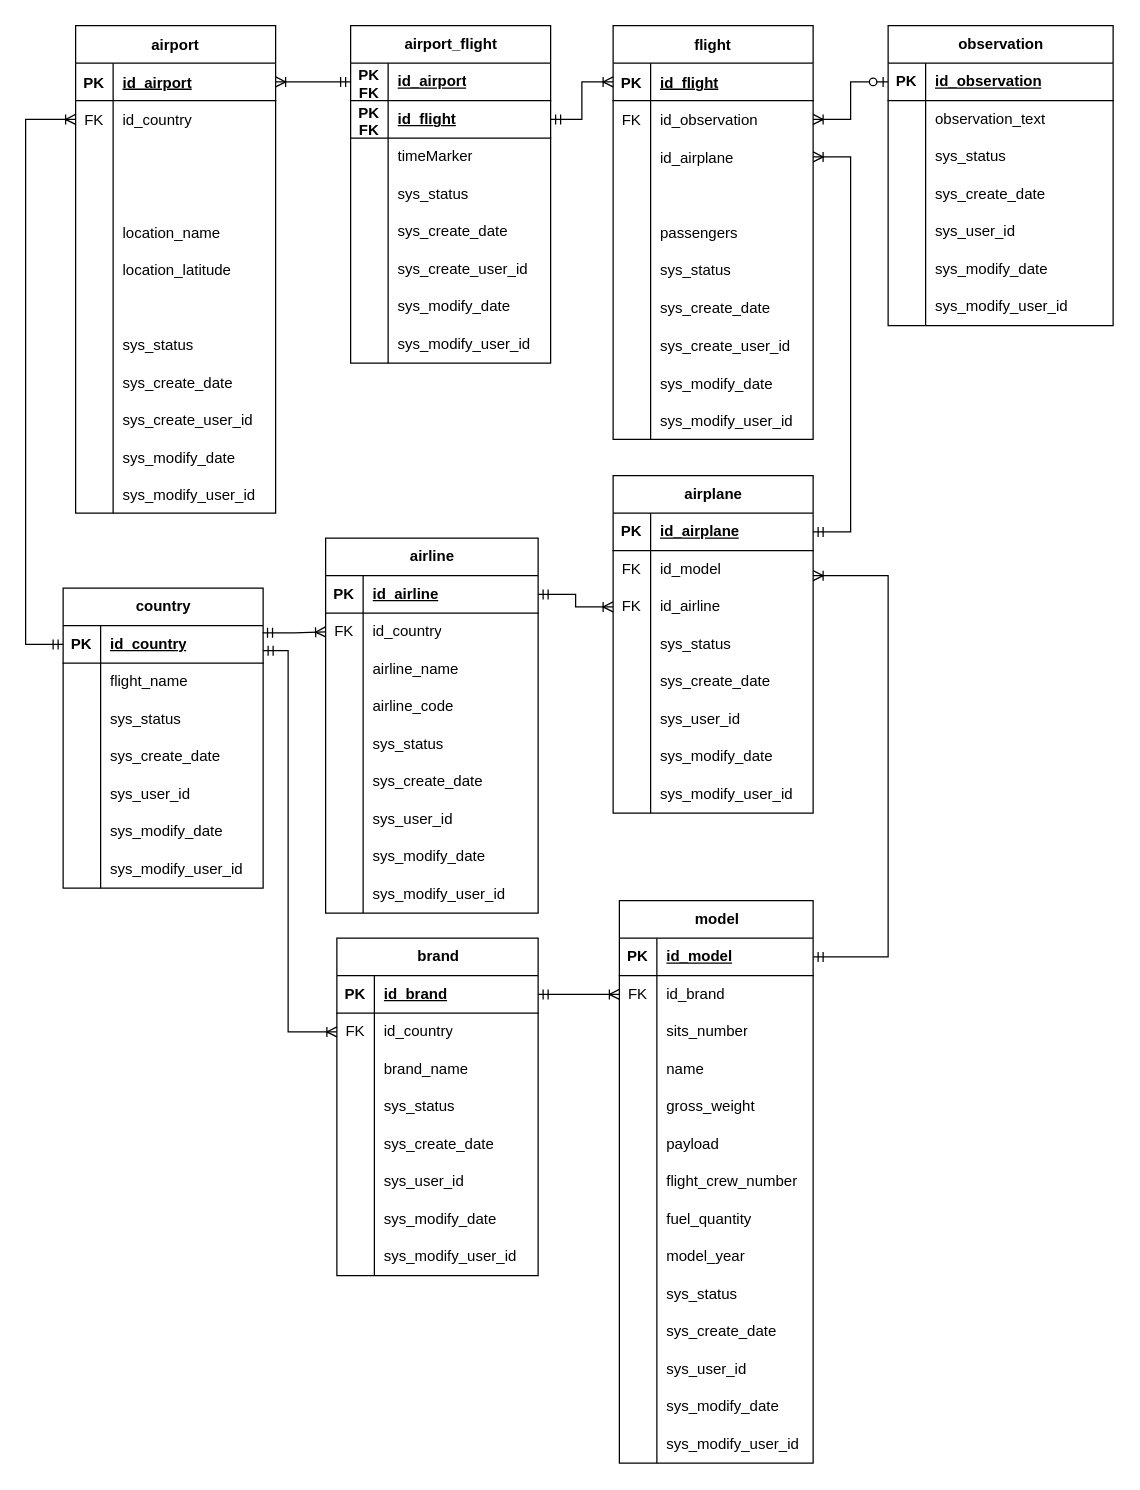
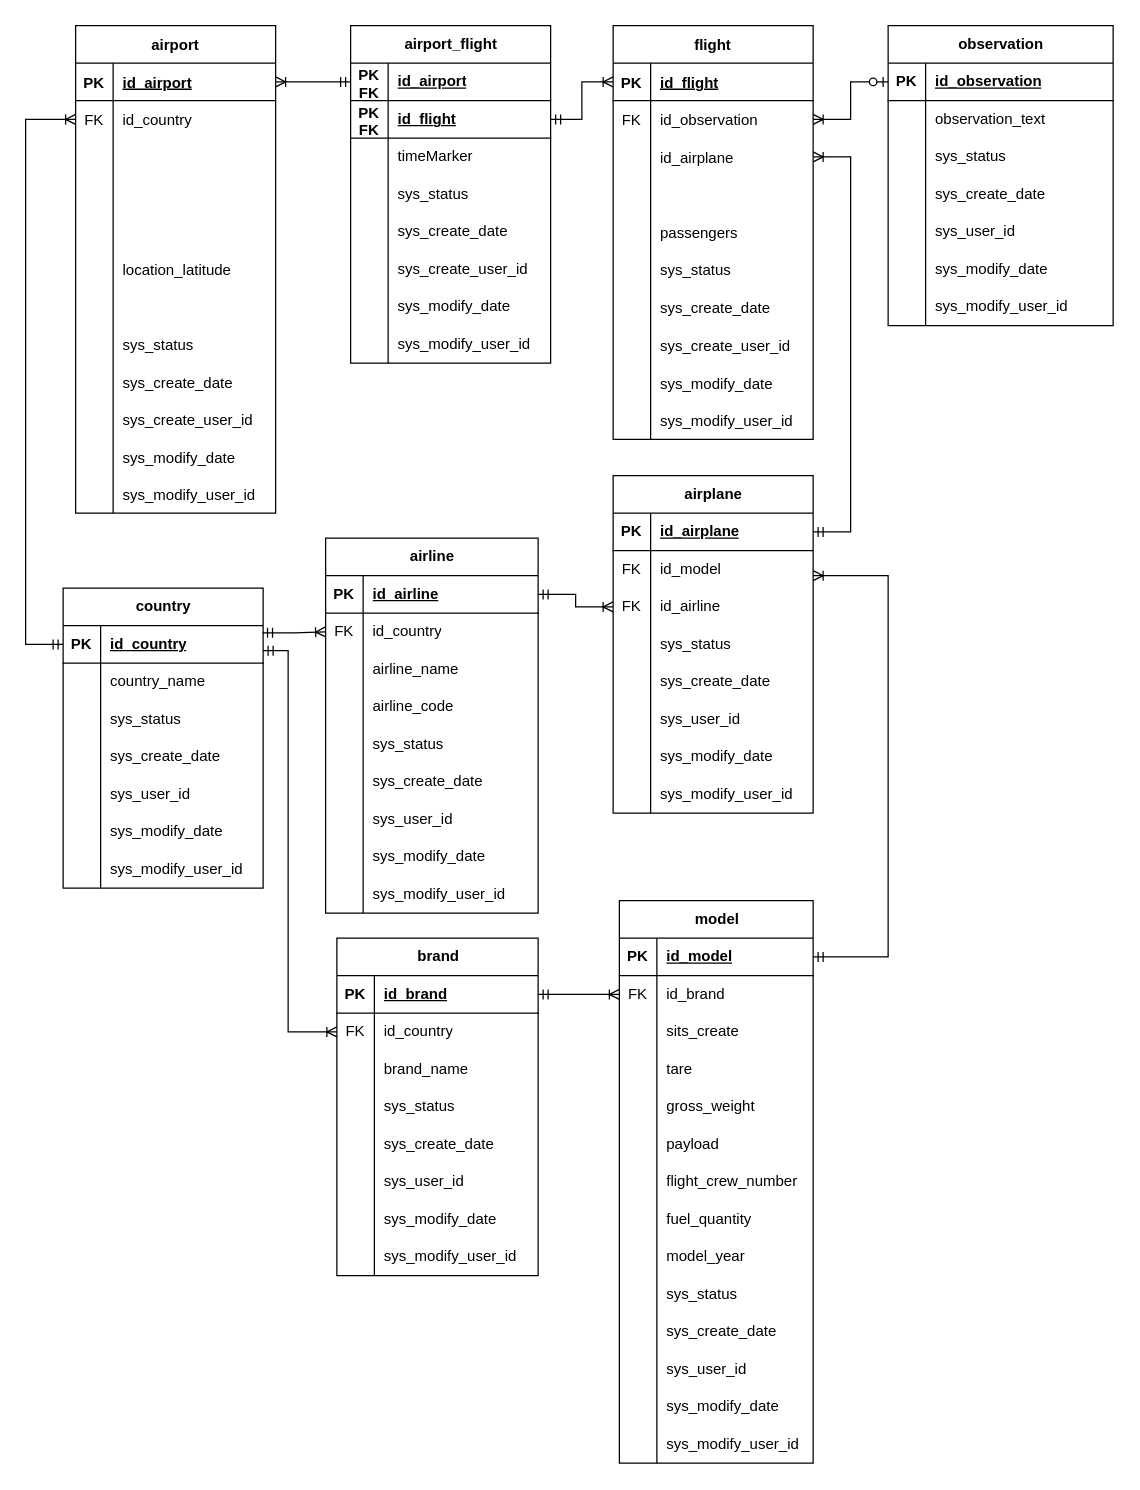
- <mxCell id="45" value="location_name" style="shape=partialRectangle;overflow=hidden;connectable=0;fillColor=none;top=0;left=0;bottom=0;right=0;align=left;spacingLeft=6;" parent="43" vertex="1"><mxGeometry x="30" width="130" height="30" as="geometry"><mxRectangle width="130" height="30" as="alternateBounds" /></mxGeometry></mxCell>
- <mxCell id="125" value="flight_name" style="shape=partialRectangle;connectable=0;fillColor=none;top=0;left=0;bottom=0;right=0;align=left;spacingLeft=6;overflow=hidden;whiteSpace=wrap;html=1;" parent="123" vertex="1"><mxGeometry x="30" width="130" height="30" as="geometry"><mxRectangle width="130" height="30" as="alternateBounds" /></mxGeometry></mxCell>
+ <mxCell id="125" value="country_name" style="shape=partialRectangle;connectable=0;fillColor=none;top=0;left=0;bottom=0;right=0;align=left;spacingLeft=6;overflow=hidden;whiteSpace=wrap;html=1;" parent="123" vertex="1"><mxGeometry x="30" width="130" height="30" as="geometry"><mxRectangle width="130" height="30" as="alternateBounds" /></mxGeometry></mxCell>
- <mxCell id="150" value="sits_number" style="shape=partialRectangle;connectable=0;fillColor=none;top=0;left=0;bottom=0;right=0;align=left;spacingLeft=6;overflow=hidden;whiteSpace=wrap;html=1;" parent="148" vertex="1"><mxGeometry x="30" width="125" height="30" as="geometry"><mxRectangle width="125" height="30" as="alternateBounds" /></mxGeometry></mxCell>
+ <mxCell id="150" value="sits_create" style="shape=partialRectangle;connectable=0;fillColor=none;top=0;left=0;bottom=0;right=0;align=left;spacingLeft=6;overflow=hidden;whiteSpace=wrap;html=1;" parent="148" vertex="1"><mxGeometry x="30" width="125" height="30" as="geometry"><mxRectangle width="125" height="30" as="alternateBounds" /></mxGeometry></mxCell>
- <mxCell id="153" value="name" style="shape=partialRectangle;connectable=0;fillColor=none;top=0;left=0;bottom=0;right=0;align=left;spacingLeft=6;overflow=hidden;whiteSpace=wrap;html=1;" parent="151" vertex="1"><mxGeometry x="30" width="125" height="30" as="geometry"><mxRectangle width="125" height="30" as="alternateBounds" /></mxGeometry></mxCell>
+ <mxCell id="153" value="tare" style="shape=partialRectangle;connectable=0;fillColor=none;top=0;left=0;bottom=0;right=0;align=left;spacingLeft=6;overflow=hidden;whiteSpace=wrap;html=1;" parent="151" vertex="1"><mxGeometry x="30" width="125" height="30" as="geometry"><mxRectangle width="125" height="30" as="alternateBounds" /></mxGeometry></mxCell>
